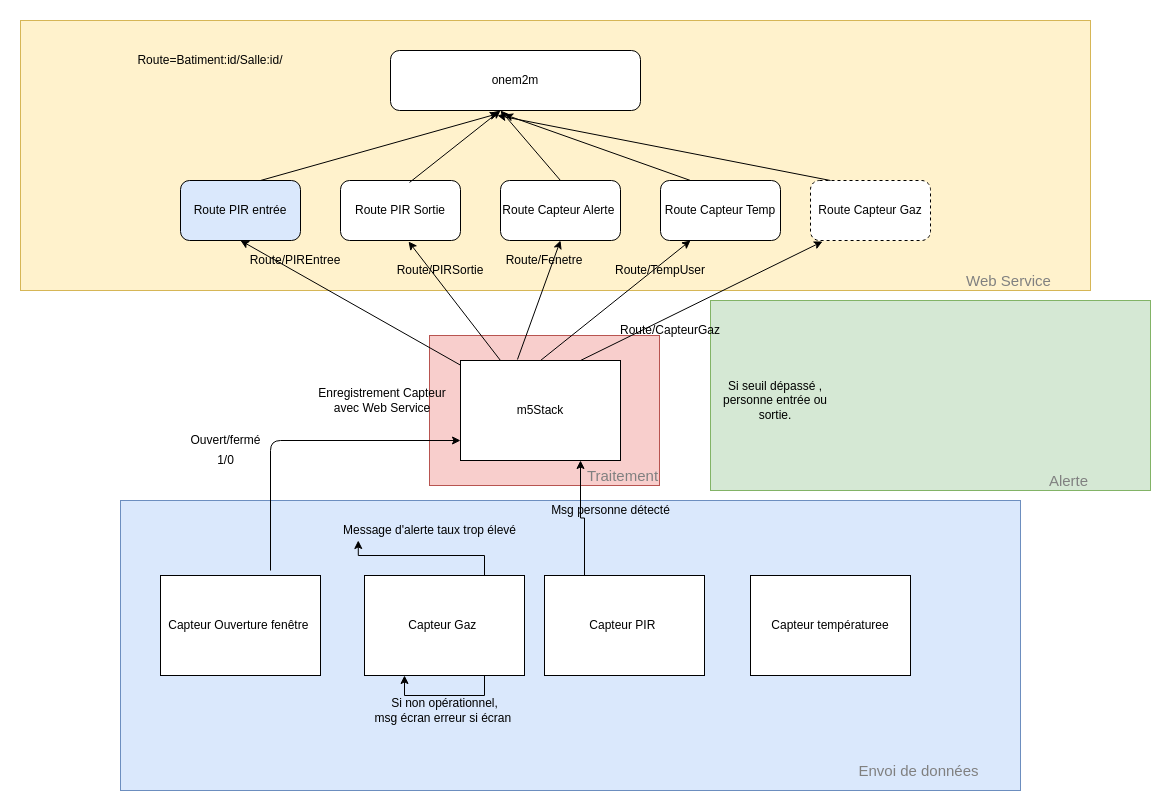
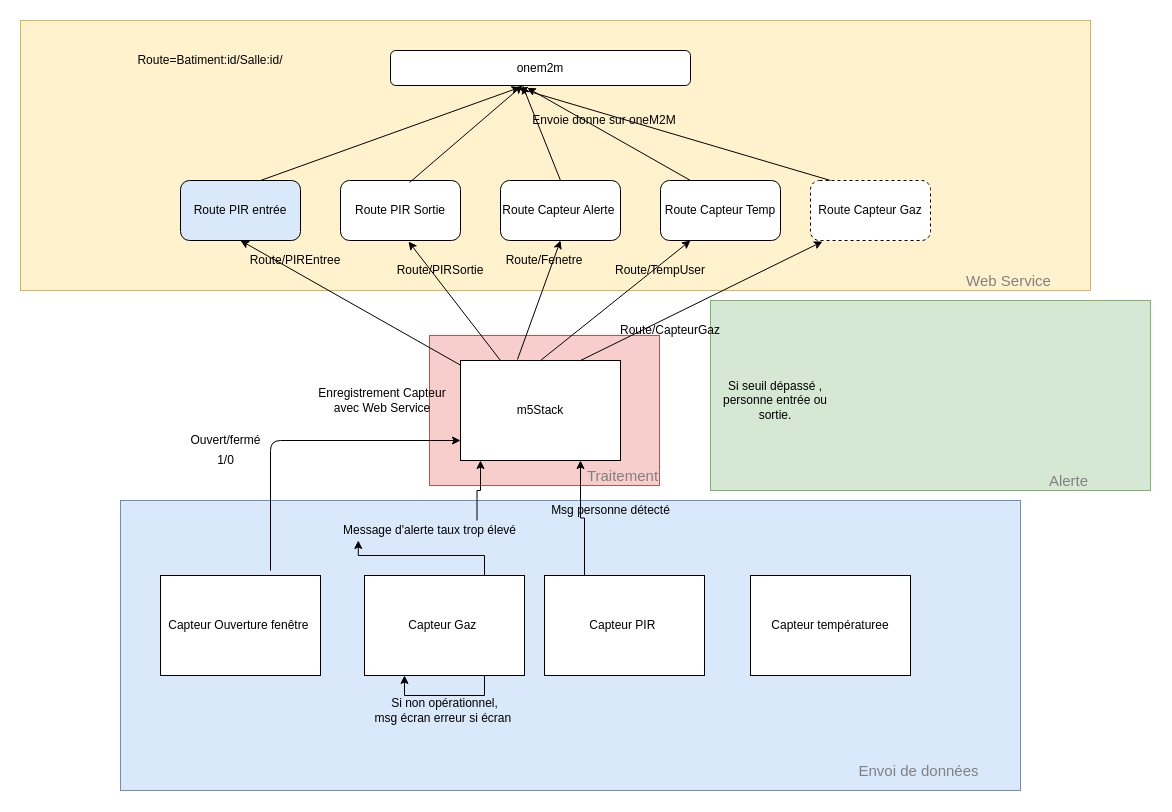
- <mxCell id="22" value="onem2m" style="rounded=1;whiteSpace=wrap;html=1;" parent="1" vertex="1"><mxGeometry x="390" y="50" width="250" height="60" as="geometry" /></mxCell>
+ <mxCell id="22" value="onem2m" style="rounded=1;whiteSpace=wrap;html=1;" parent="1" vertex="1"><mxGeometry x="390" y="50" width="300" height="35" as="geometry" /></mxCell>
+ <mxCell id="41" value="Envoie donne sur oneM2M" style="text;html=1;strokeColor=none;fillColor=none;align=center;verticalAlign=middle;whiteSpace=wrap;rounded=0;" parent="1" vertex="1"><mxGeometry x="524" y="110" width="160" height="20" as="geometry" /></mxCell>
+ <mxCell id="8" style="edgeStyle=orthogonalEdgeStyle;rounded=0;orthogonalLoop=1;jettySize=auto;html=1;exitX=0.75;exitY=0;exitDx=0;exitDy=0;entryX=0.125;entryY=1;entryDx=0;entryDy=0;entryPerimeter=0;" parent="1" source="15" target="6" edge="1"><mxGeometry relative="1" as="geometry" /></mxCell>
